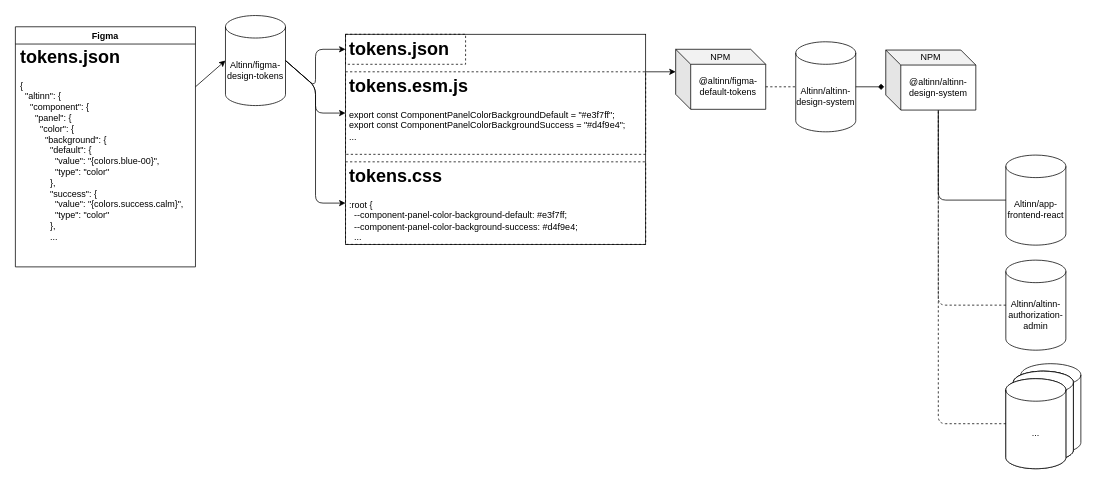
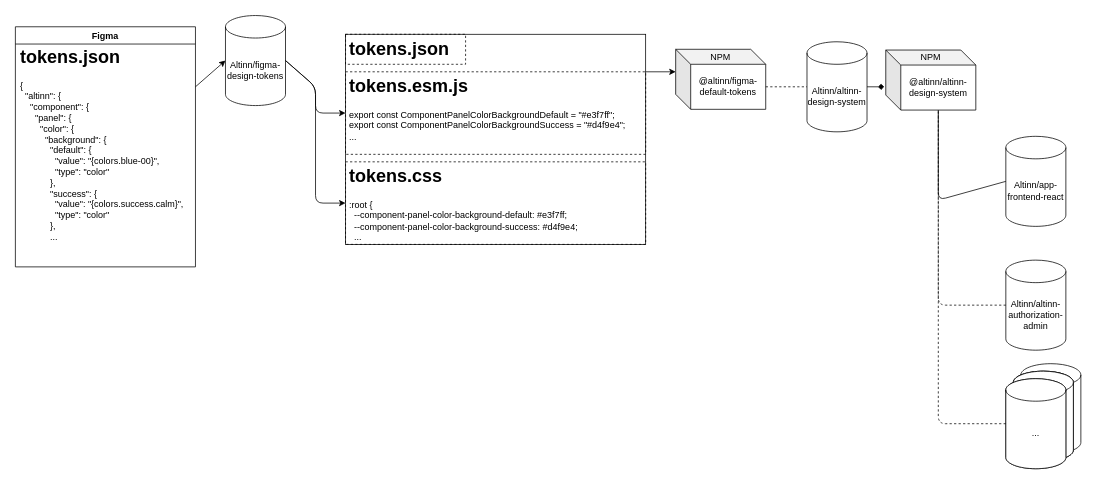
- <mxCell id="10" value="" style="endArrow=classic;html=1;exitX=1;exitY=0.5;exitDx=0;exitDy=0;exitPerimeter=0;entryX=0;entryY=0.5;entryDx=0;entryDy=0;" parent="1" source="4" target="8" edge="1"><mxGeometry width="50" height="50" relative="1" as="geometry"><mxPoint x="380" y="145" as="sourcePoint" /><mxPoint x="430" y="95" as="targetPoint" /><Array as="points"><mxPoint x="420" y="115" /><mxPoint x="420" y="65" /></Array></mxGeometry></mxCell>
- <mxCell id="14" value="Altinn/altinn-design-system" style="shape=cylinder3;whiteSpace=wrap;html=1;boundedLbl=1;backgroundOutline=1;size=15;" parent="1" vertex="1"><mxGeometry x="1060" y="55" width="80" height="120" as="geometry" /></mxCell>
+ <mxCell id="14" value="Altinn/altinn-design-system" style="shape=cylinder3;whiteSpace=wrap;html=1;boundedLbl=1;backgroundOutline=1;size=15;" parent="1" vertex="1"><mxGeometry x="1075" y="55" width="80" height="120" as="geometry" /></mxCell>
- <mxCell id="16" value="Altinn/app-frontend-react" style="shape=cylinder3;whiteSpace=wrap;html=1;boundedLbl=1;backgroundOutline=1;size=15;" parent="1" vertex="1"><mxGeometry x="1340" y="206" width="80" height="120" as="geometry" /></mxCell>
+ <mxCell id="16" value="Altinn/app-frontend-react" style="shape=cylinder3;whiteSpace=wrap;html=1;boundedLbl=1;backgroundOutline=1;size=15;" parent="1" vertex="1"><mxGeometry x="1340" y="181" width="80" height="120" as="geometry" /></mxCell>
